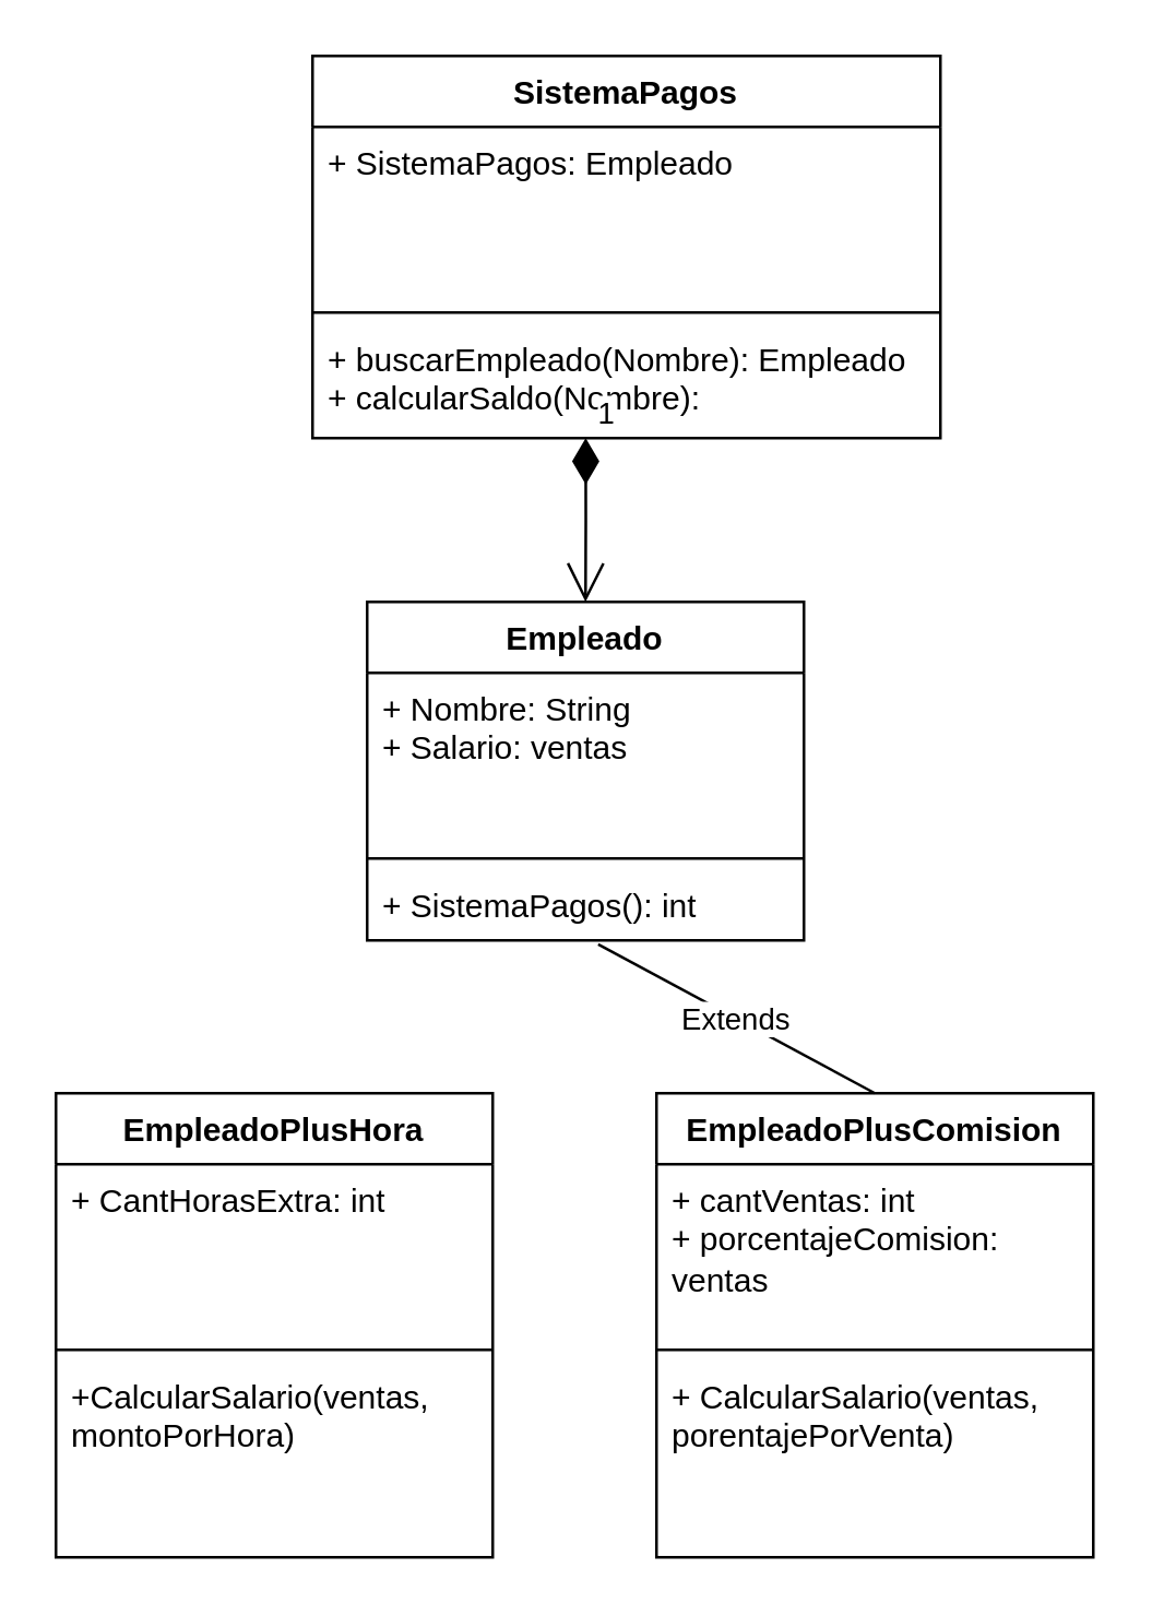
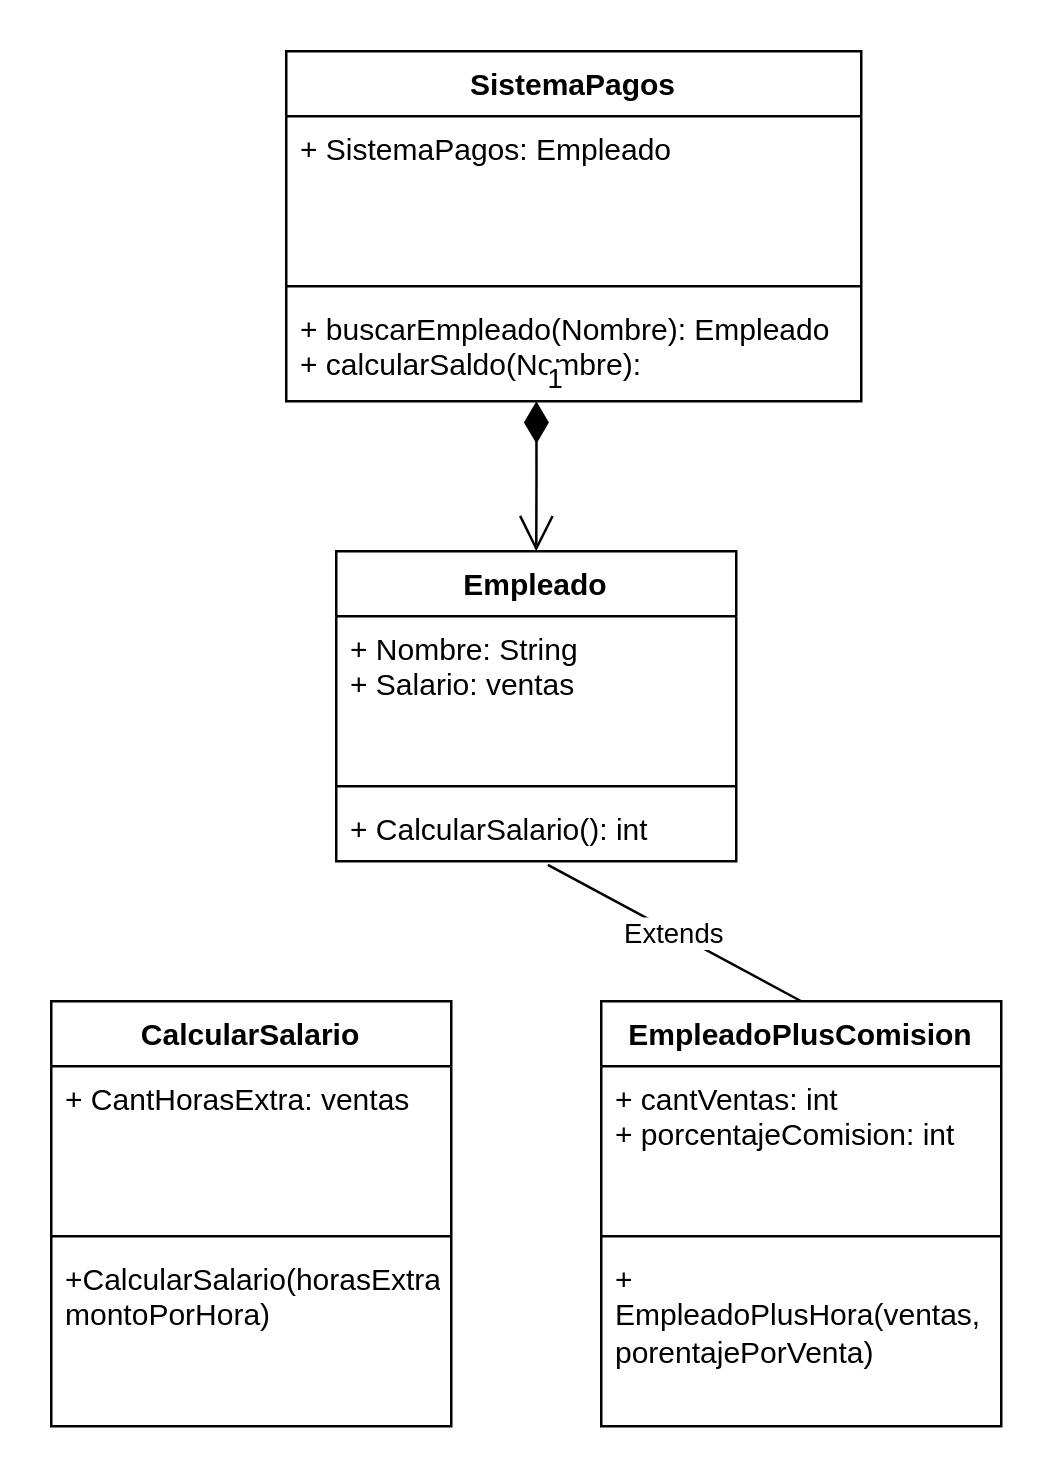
- <mxCell id="9" value="+ SistemaPagos(): int" style="text;strokeColor=none;fillColor=none;align=left;verticalAlign=top;spacingLeft=4;spacingRight=4;overflow=hidden;rotatable=0;points=[[0,0.5],[1,0.5]];portConstraint=eastwest;whiteSpace=wrap;html=1;" vertex="1" parent="6"><mxGeometry y="98" width="160" height="26" as="geometry" /></mxCell>
+ <mxCell id="9" value="+ CalcularSalario(): int" style="text;strokeColor=none;fillColor=none;align=left;verticalAlign=top;spacingLeft=4;spacingRight=4;overflow=hidden;rotatable=0;points=[[0,0.5],[1,0.5]];portConstraint=eastwest;whiteSpace=wrap;html=1;" vertex="1" parent="6"><mxGeometry y="98" width="160" height="26" as="geometry" /></mxCell>
- <mxCell id="10" value="EmpleadoPlusHora" style="swimlane;fontStyle=1;align=center;verticalAlign=top;childLayout=stackLayout;horizontal=1;startSize=26;horizontalStack=0;resizeParent=1;resizeParentMax=0;resizeLast=0;collapsible=1;marginBottom=0;whiteSpace=wrap;html=1;" vertex="1" parent="1"><mxGeometry x="20" y="400" width="160" height="170" as="geometry" /></mxCell>
+ <mxCell id="10" value="CalcularSalario" style="swimlane;fontStyle=1;align=center;verticalAlign=top;childLayout=stackLayout;horizontal=1;startSize=26;horizontalStack=0;resizeParent=1;resizeParentMax=0;resizeLast=0;collapsible=1;marginBottom=0;whiteSpace=wrap;html=1;" vertex="1" parent="1"><mxGeometry x="20" y="400" width="160" height="170" as="geometry" /></mxCell>
- <mxCell id="11" value="+ CantHorasExtra: int" style="text;strokeColor=none;fillColor=none;align=left;verticalAlign=top;spacingLeft=4;spacingRight=4;overflow=hidden;rotatable=0;points=[[0,0.5],[1,0.5]];portConstraint=eastwest;whiteSpace=wrap;html=1;" vertex="1" parent="10"><mxGeometry y="26" width="160" height="64" as="geometry" /></mxCell>
+ <mxCell id="11" value="+ CantHorasExtra: ventas" style="text;strokeColor=none;fillColor=none;align=left;verticalAlign=top;spacingLeft=4;spacingRight=4;overflow=hidden;rotatable=0;points=[[0,0.5],[1,0.5]];portConstraint=eastwest;whiteSpace=wrap;html=1;" vertex="1" parent="10"><mxGeometry y="26" width="160" height="64" as="geometry" /></mxCell>
- <mxCell id="15" value="+ cantVentas: int&lt;div&gt;+ porcentajeComision: ventas&lt;/div&gt;" style="text;strokeColor=none;fillColor=none;align=left;verticalAlign=top;spacingLeft=4;spacingRight=4;overflow=hidden;rotatable=0;points=[[0,0.5],[1,0.5]];portConstraint=eastwest;whiteSpace=wrap;html=1;" vertex="1" parent="14"><mxGeometry y="26" width="160" height="64" as="geometry" /></mxCell>
+ <mxCell id="15" value="+ cantVentas: int&lt;div&gt;+ porcentajeComision: int&lt;/div&gt;" style="text;strokeColor=none;fillColor=none;align=left;verticalAlign=top;spacingLeft=4;spacingRight=4;overflow=hidden;rotatable=0;points=[[0,0.5],[1,0.5]];portConstraint=eastwest;whiteSpace=wrap;html=1;" vertex="1" parent="14"><mxGeometry y="26" width="160" height="64" as="geometry" /></mxCell>
- <mxCell id="13" value="+CalcularSalario(ventas, montoPorHora)" style="text;strokeColor=none;fillColor=none;align=left;verticalAlign=top;spacingLeft=4;spacingRight=4;overflow=hidden;rotatable=0;points=[[0,0.5],[1,0.5]];portConstraint=eastwest;whiteSpace=wrap;html=1;" vertex="1" parent="10"><mxGeometry y="98" width="160" height="72" as="geometry" /></mxCell>
+ <mxCell id="13" value="+CalcularSalario(horasExtra, montoPorHora)" style="text;strokeColor=none;fillColor=none;align=left;verticalAlign=top;spacingLeft=4;spacingRight=4;overflow=hidden;rotatable=0;points=[[0,0.5],[1,0.5]];portConstraint=eastwest;whiteSpace=wrap;html=1;" vertex="1" parent="10"><mxGeometry y="98" width="160" height="72" as="geometry" /></mxCell>
- <mxCell id="17" value="+ CalcularSalario(ventas, porentajePorVenta)" style="text;strokeColor=none;fillColor=none;align=left;verticalAlign=top;spacingLeft=4;spacingRight=4;overflow=hidden;rotatable=0;points=[[0,0.5],[1,0.5]];portConstraint=eastwest;whiteSpace=wrap;html=1;" vertex="1" parent="14"><mxGeometry y="98" width="160" height="72" as="geometry" /></mxCell>
+ <mxCell id="17" value="+ EmpleadoPlusHora(ventas, porentajePorVenta)" style="text;strokeColor=none;fillColor=none;align=left;verticalAlign=top;spacingLeft=4;spacingRight=4;overflow=hidden;rotatable=0;points=[[0,0.5],[1,0.5]];portConstraint=eastwest;whiteSpace=wrap;html=1;" vertex="1" parent="14"><mxGeometry y="98" width="160" height="72" as="geometry" /></mxCell>
